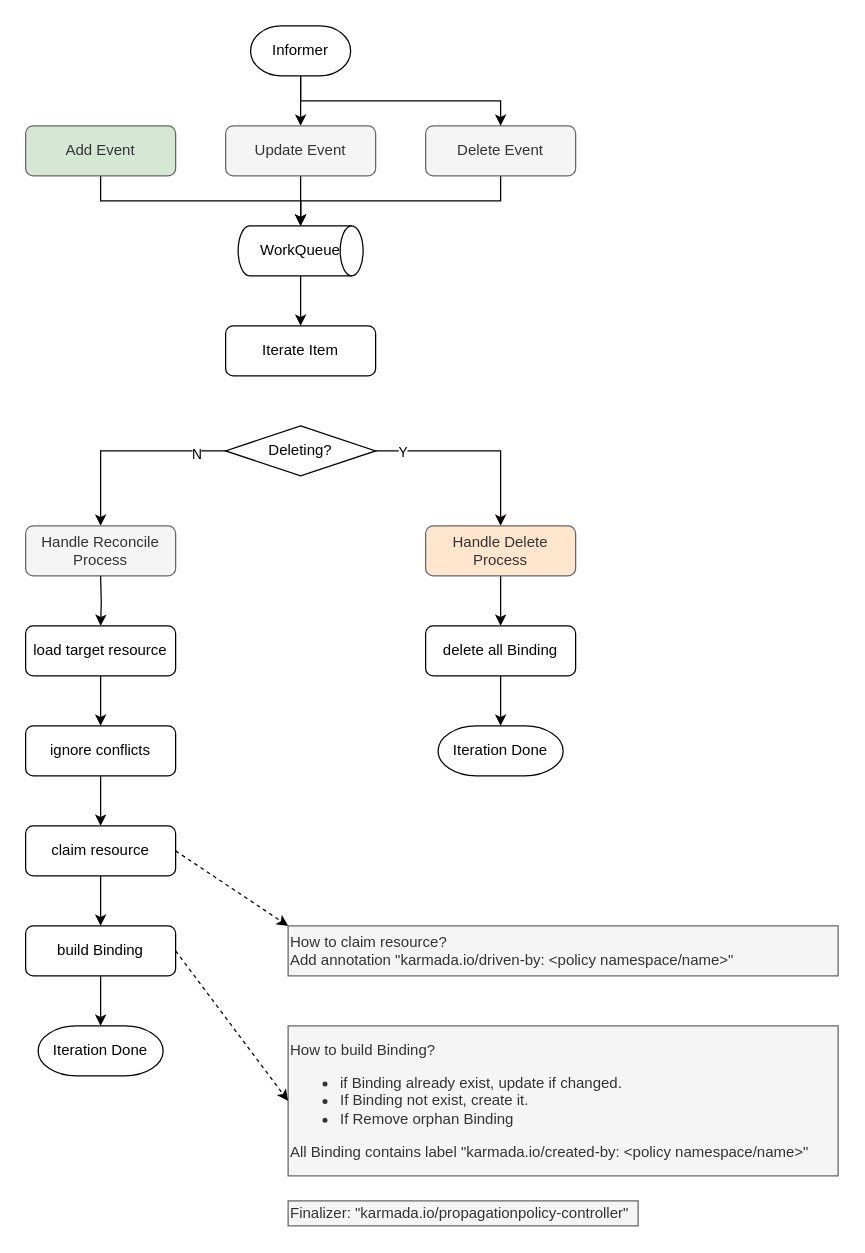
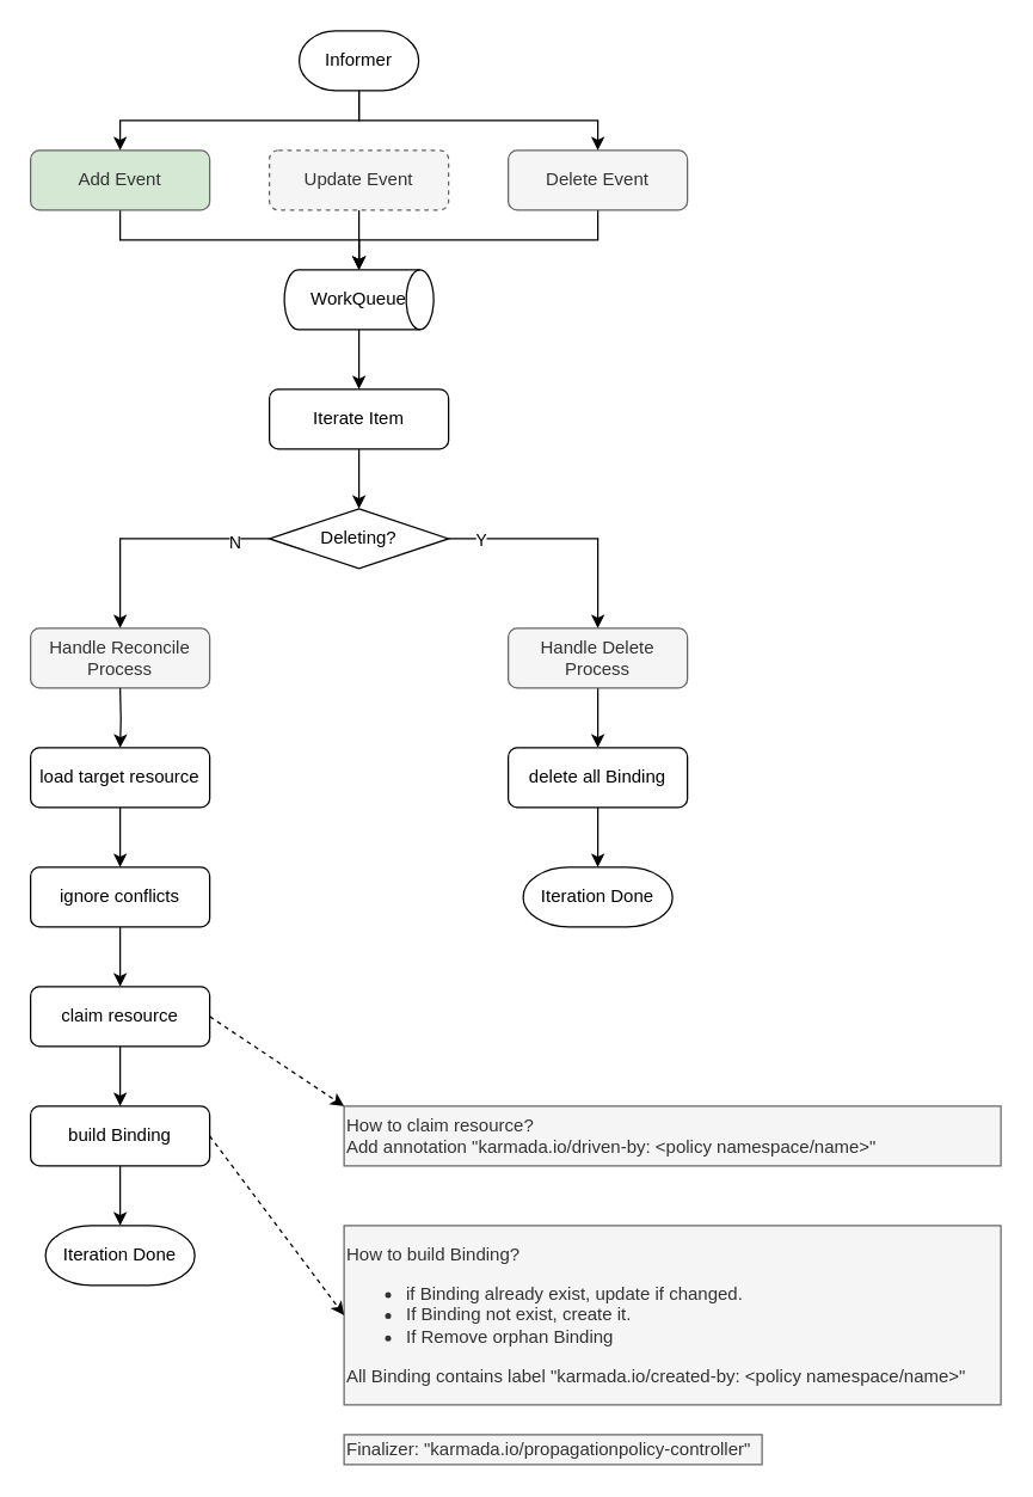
- <mxCell id="6" style="edgeStyle=orthogonalEdgeStyle;rounded=0;orthogonalLoop=1;jettySize=auto;html=1;exitX=0.5;exitY=1;exitDx=0;exitDy=0;exitPerimeter=0;" parent="1" source="8" target="10" edge="1"><mxGeometry relative="1" as="geometry" /></mxCell>
+ <mxCell id="6" style="edgeStyle=orthogonalEdgeStyle;rounded=0;orthogonalLoop=1;jettySize=auto;html=1;exitX=0.5;exitY=1;exitDx=0;exitDy=0;exitPerimeter=0;" parent="1" source="8" target="3" edge="1"><mxGeometry relative="1" as="geometry" /></mxCell>
- <mxCell id="10" value="Update Event" style="rounded=1;whiteSpace=wrap;html=1;labelBackgroundColor=none;fillColor=#f5f5f5;strokeColor=#666666;fontColor=#333333;" parent="1" vertex="1"><mxGeometry x="180" y="100" width="120" height="40" as="geometry" /></mxCell>
+ <mxCell id="10" value="Update Event" style="rounded=1;whiteSpace=wrap;html=1;labelBackgroundColor=none;fillColor=#f5f5f5;strokeColor=#666666;fontColor=#333333;dashed=1;" parent="1" vertex="1"><mxGeometry x="180" y="100" width="120" height="40" as="geometry" /></mxCell>
+ <mxCell id="13" value="" style="edgeStyle=orthogonalEdgeStyle;rounded=0;orthogonalLoop=1;jettySize=auto;html=1;" parent="1" source="14" target="19" edge="1"><mxGeometry relative="1" as="geometry" /></mxCell>
- <mxCell id="22" value="Handle Delete Process" style="rounded=1;whiteSpace=wrap;html=1;fillColor=#ffe6cc;strokeColor=#666666;fontColor=#333333;" parent="1" vertex="1"><mxGeometry x="340" y="420" width="120" height="40" as="geometry" /></mxCell>
+ <mxCell id="22" value="Handle Delete Process" style="rounded=1;whiteSpace=wrap;html=1;fillColor=#f5f5f5;strokeColor=#666666;fontColor=#333333;" parent="1" vertex="1"><mxGeometry x="340" y="420" width="120" height="40" as="geometry" /></mxCell>
